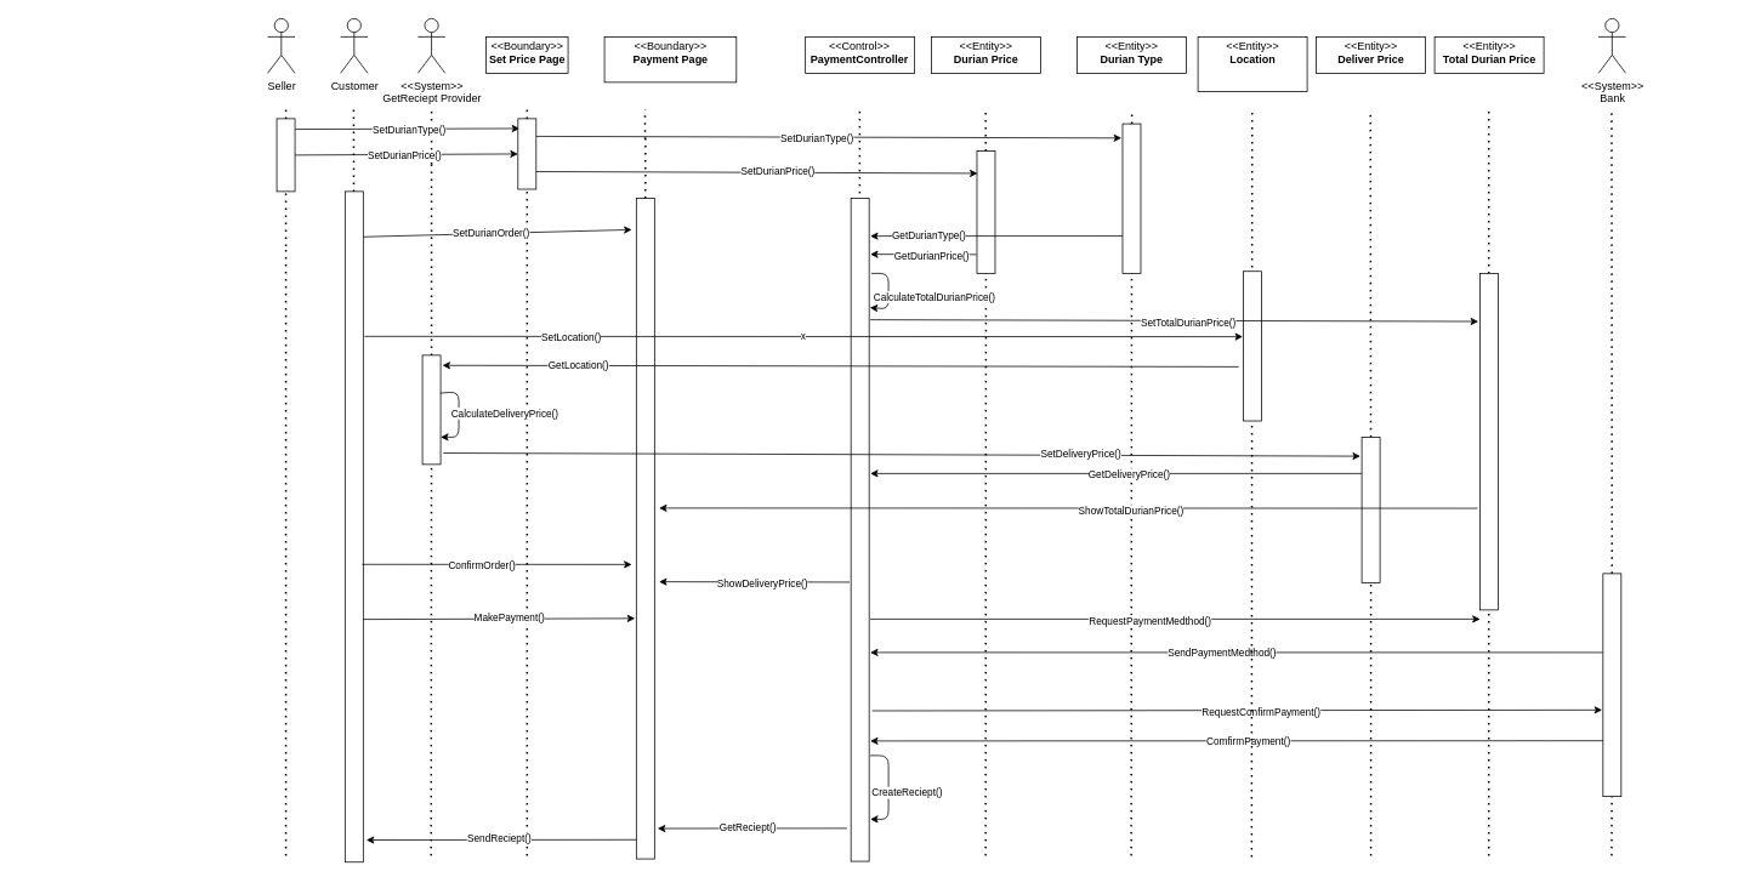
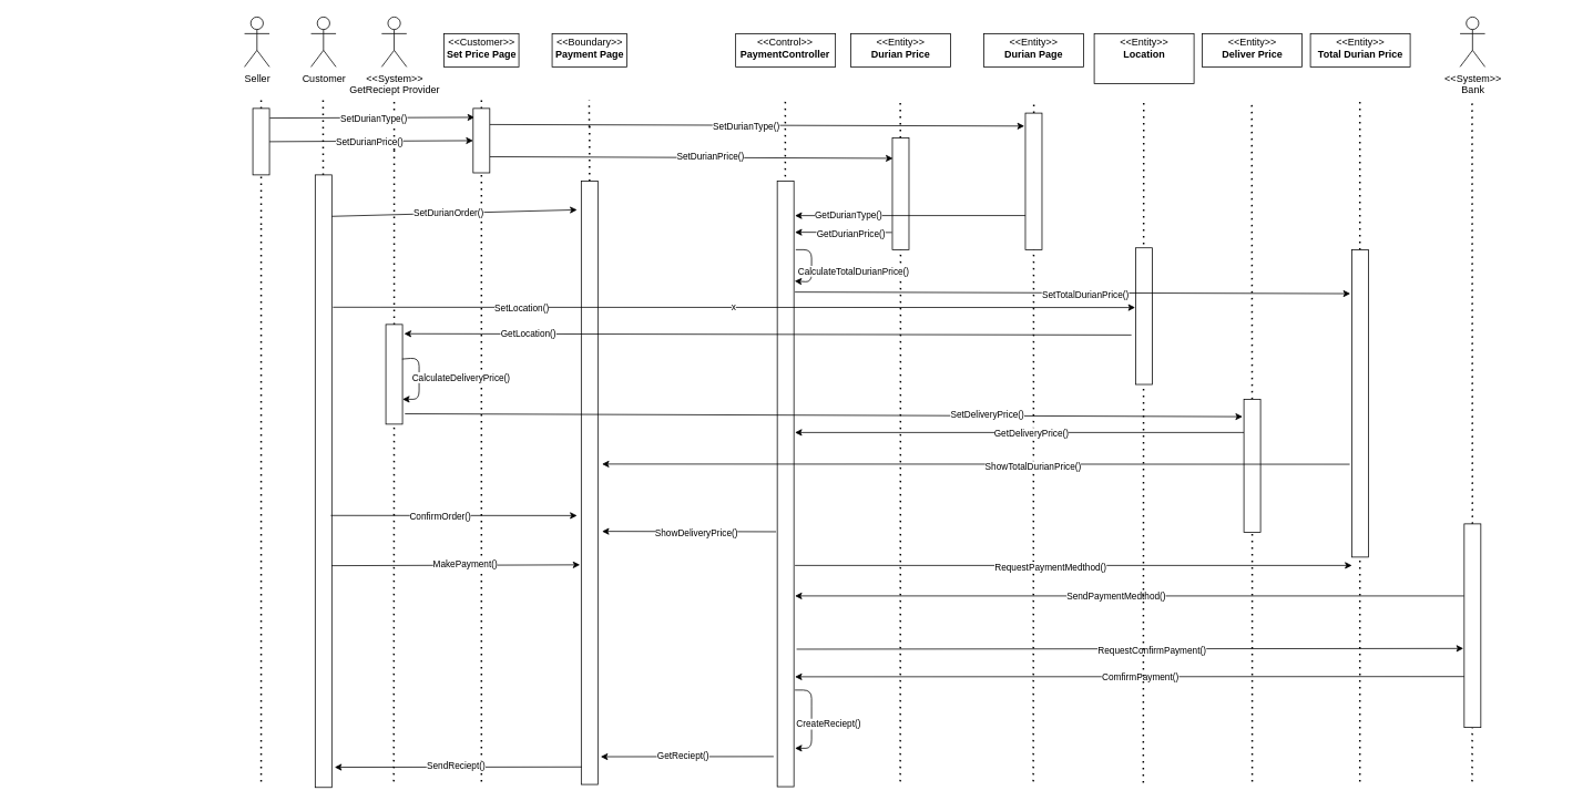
- <mxCell id="7" value="&lt;p style=&quot;margin:0px;margin-top:4px;text-align:center;&quot;&gt;&amp;lt;&amp;lt;Boundary&amp;gt;&amp;gt;&lt;br&gt;&lt;b&gt;Set Price Page&lt;/b&gt;&lt;/p&gt;" style="shape=rect;html=1;overflow=fill;html=1;whiteSpace=wrap;align=center;" vertex="1" parent="1"><mxGeometry x="533.59" y="40" width="90" height="40" as="geometry" /></mxCell>
+ <mxCell id="7" value="&lt;p style=&quot;margin:0px;margin-top:4px;text-align:center;&quot;&gt;&amp;lt;&amp;lt;Customer&amp;gt;&amp;gt;&lt;br&gt;&lt;b&gt;Set Price Page&lt;/b&gt;&lt;/p&gt;" style="shape=rect;html=1;overflow=fill;html=1;whiteSpace=wrap;align=center;" vertex="1" parent="1"><mxGeometry x="533.59" y="40" width="90" height="40" as="geometry" /></mxCell>
- <mxCell id="9" value="&lt;p style=&quot;margin:0px;margin-top:4px;text-align:center;&quot;&gt;&amp;lt;&amp;lt;Entity&amp;gt;&amp;gt;&lt;br&gt;&lt;b&gt;Durian Type&lt;/b&gt;&lt;/p&gt;" style="shape=rect;html=1;overflow=fill;html=1;whiteSpace=wrap;align=center;" vertex="1" parent="1"><mxGeometry x="1182.8" y="40" width="120" height="40" as="geometry" /></mxCell>
+ <mxCell id="9" value="&lt;p style=&quot;margin:0px;margin-top:4px;text-align:center;&quot;&gt;&amp;lt;&amp;lt;Entity&amp;gt;&amp;gt;&lt;br&gt;&lt;b&gt;Durian Page&lt;/b&gt;&lt;/p&gt;" style="shape=rect;html=1;overflow=fill;html=1;whiteSpace=wrap;align=center;" vertex="1" parent="1"><mxGeometry x="1182.8" y="40" width="120" height="40" as="geometry" /></mxCell>
- <mxCell id="3" value="&lt;p style=&quot;margin:0px;margin-top:4px;text-align:center;&quot;&gt;&amp;lt;&amp;lt;Boundary&amp;gt;&amp;gt;&lt;br&gt;&lt;b&gt;Payment Page&lt;/b&gt;&lt;/p&gt;" style="shape=rect;html=1;overflow=fill;html=1;whiteSpace=wrap;align=center;" vertex="1" parent="1"><mxGeometry x="663.59" y="40" width="145" height="50" as="geometry" /></mxCell>
+ <mxCell id="3" value="&lt;p style=&quot;margin:0px;margin-top:4px;text-align:center;&quot;&gt;&amp;lt;&amp;lt;Boundary&amp;gt;&amp;gt;&lt;br&gt;&lt;b&gt;Payment Page&lt;/b&gt;&lt;/p&gt;" style="shape=rect;html=1;overflow=fill;html=1;whiteSpace=wrap;align=center;" vertex="1" parent="1"><mxGeometry x="663.59" y="40" width="90" height="40" as="geometry" /></mxCell>
